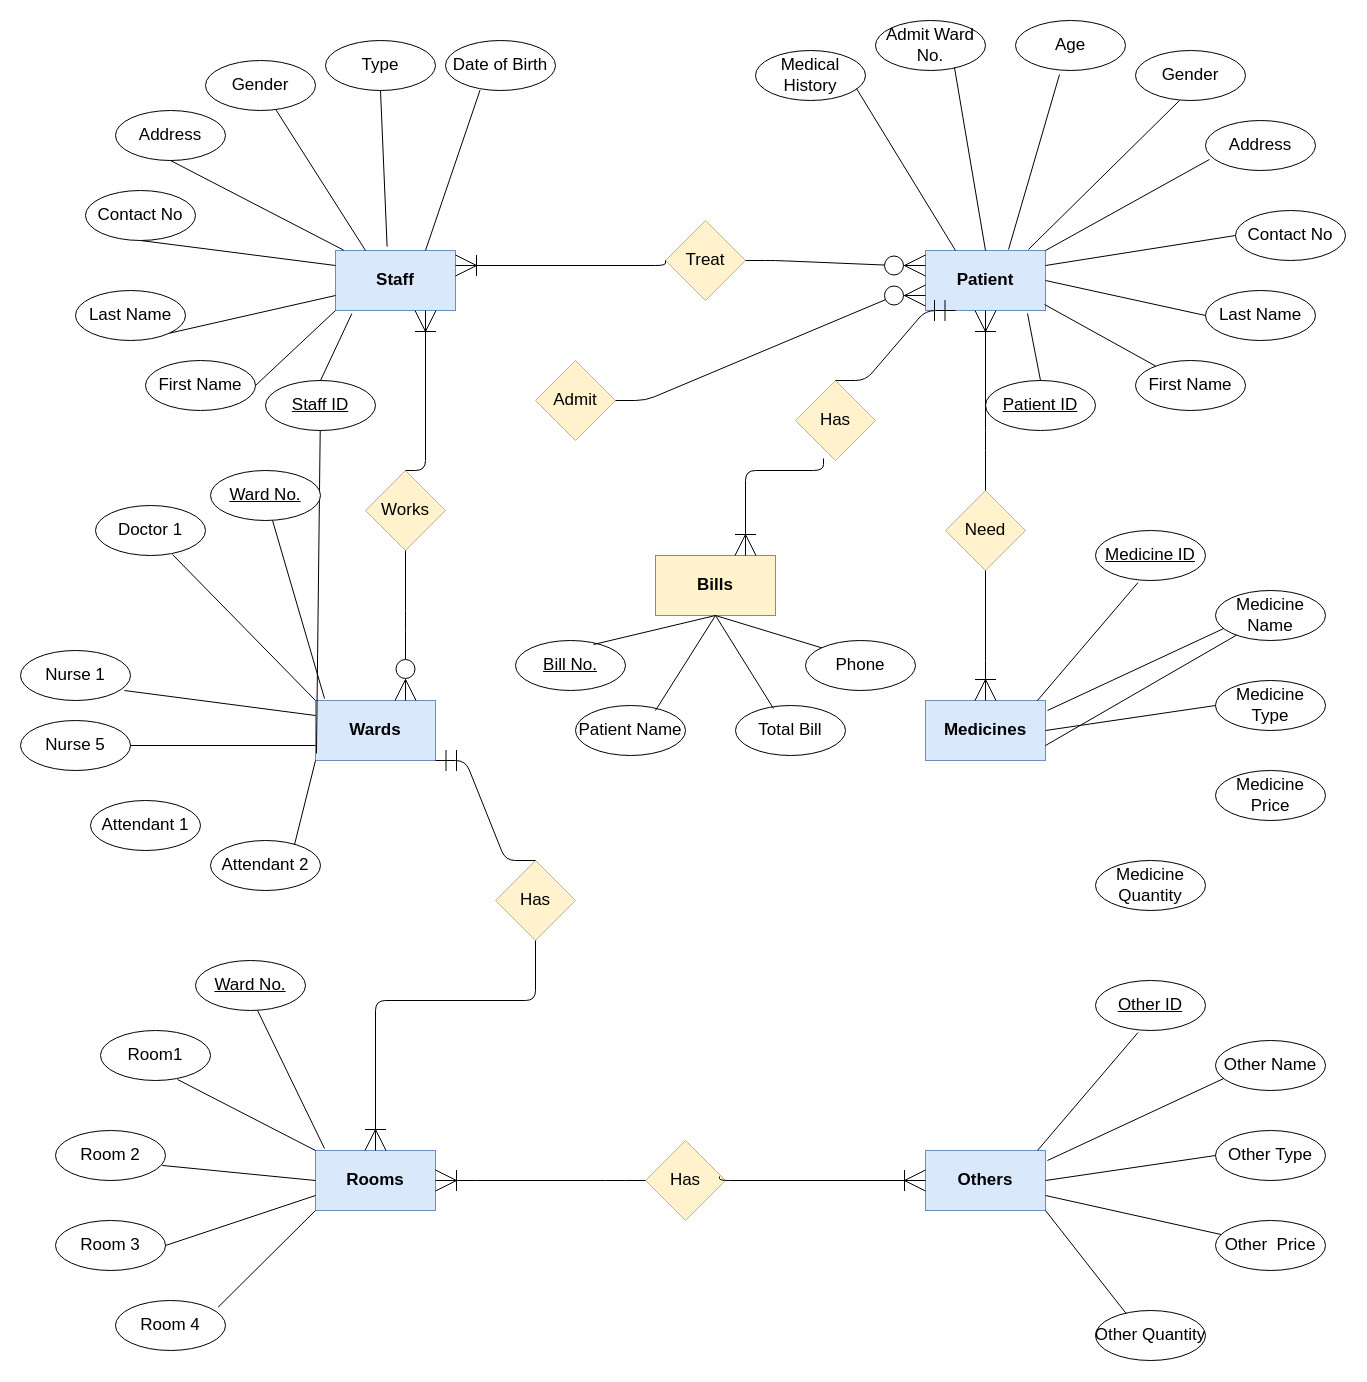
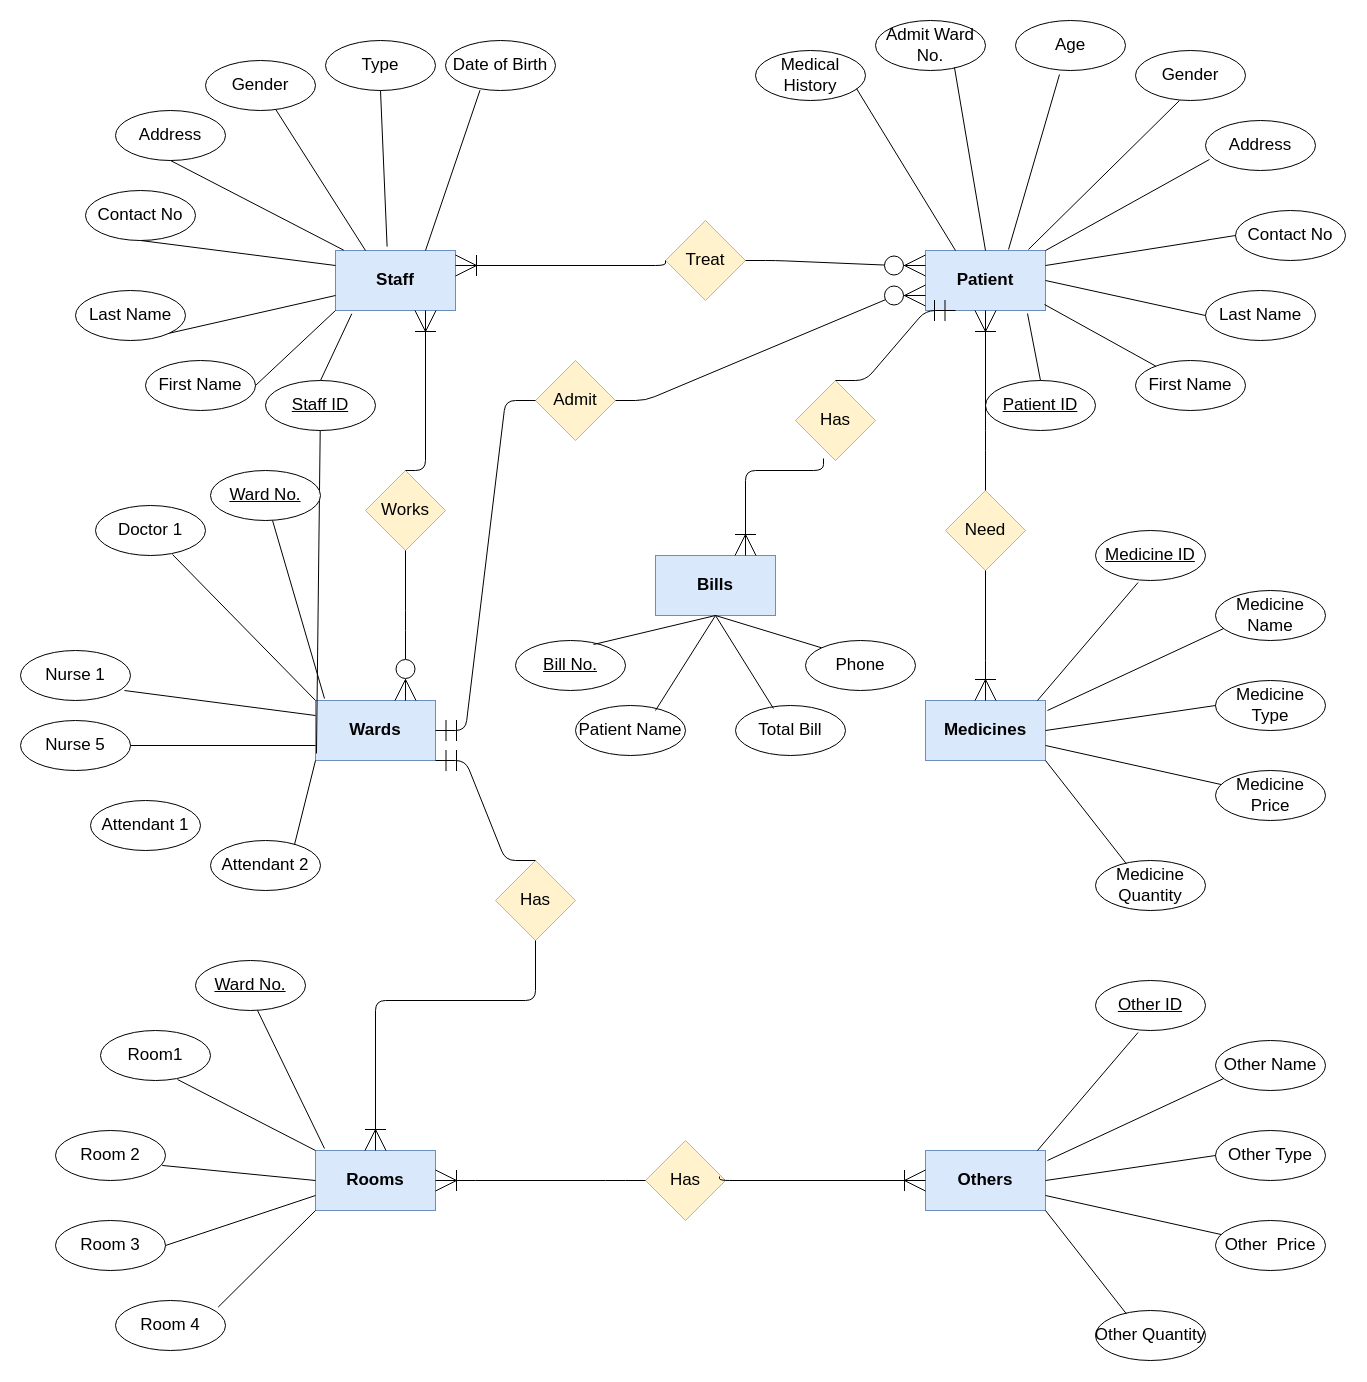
+ <mxCell id="92" value="" style="edgeStyle=entityRelationEdgeStyle;fontSize=12;html=1;endArrow=ERmandOne;endFill=0;rounded=1;endSize=19;targetPerimeterSpacing=0;entryX=1;entryY=0.5;entryDx=0;entryDy=0;" parent="1" source="86" target="38" edge="1"><mxGeometry width="100" height="100" relative="1" as="geometry"><mxPoint x="755" y="540" as="sourcePoint" /><mxPoint x="935" y="305" as="targetPoint" /></mxGeometry></mxCell>
- <mxCell id="99" value="&lt;font style=&quot;font-size: 17px&quot;&gt;Bills&lt;/font&gt;" style="rounded=0;whiteSpace=wrap;html=1;fontStyle=1;fillColor=#fff2cc;strokeColor=#6c8ebf;" parent="1" vertex="1"><mxGeometry x="655" y="555" width="120" height="60" as="geometry" /></mxCell>
+ <mxCell id="99" value="&lt;font style=&quot;font-size: 17px&quot;&gt;Bills&lt;/font&gt;" style="rounded=0;whiteSpace=wrap;html=1;fontStyle=1;fillColor=#dae8fc;strokeColor=#6c8ebf;" parent="1" vertex="1"><mxGeometry x="655" y="555" width="120" height="60" as="geometry" /></mxCell>
- <mxCell id="71" value="" style="endArrow=none;html=1;rounded=0;fontSize=17;exitX=1;exitY=0.75;exitDx=0;exitDy=0;" parent="1" source="62" target="64" edge="1"><mxGeometry width="50" height="50" relative="1" as="geometry"><mxPoint x="1055" y="740" as="sourcePoint" /><mxPoint x="1225" y="715" as="targetPoint" /></mxGeometry></mxCell>
+ <mxCell id="71" value="" style="endArrow=none;html=1;rounded=0;fontSize=17;exitX=1;exitY=0.75;exitDx=0;exitDy=0;" parent="1" source="62" target="66" edge="1"><mxGeometry width="50" height="50" relative="1" as="geometry"><mxPoint x="1055" y="740" as="sourcePoint" /><mxPoint x="1225" y="715" as="targetPoint" /></mxGeometry></mxCell>
+ <mxCell id="72" value="" style="endArrow=none;html=1;rounded=0;fontSize=17;exitX=1;exitY=1;exitDx=0;exitDy=0;entryX=0.28;entryY=0.064;entryDx=0;entryDy=0;entryPerimeter=0;" parent="1" source="62" target="67" edge="1"><mxGeometry width="50" height="50" relative="1" as="geometry"><mxPoint x="1055" y="755" as="sourcePoint" /><mxPoint x="1230.489" y="794.113" as="targetPoint" /></mxGeometry></mxCell>
